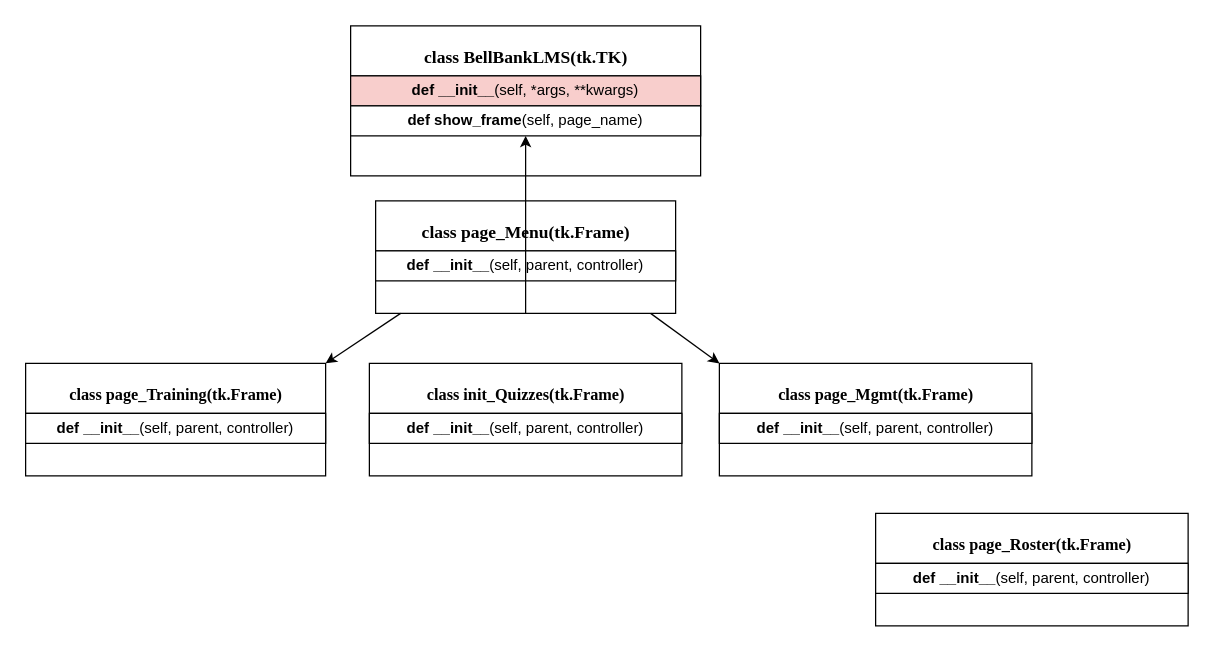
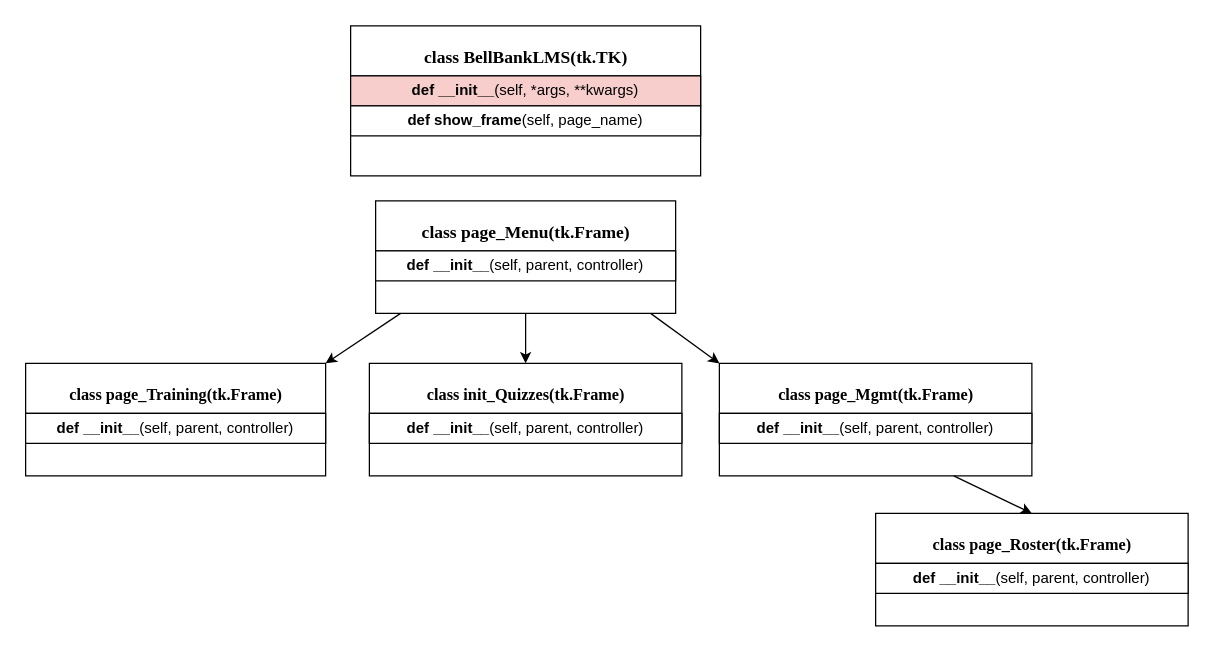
- <mxCell id="8" value="" style="endArrow=classic;html=1;exitX=0.5;exitY=1;exitDx=0;exitDy=0;" edge="1" parent="1" source="5" target="4"><mxGeometry width="50" height="50" relative="1" as="geometry"><mxPoint x="370" y="260" as="sourcePoint" /><mxPoint x="270" y="290" as="targetPoint" /></mxGeometry></mxCell>
+ <mxCell id="8" value="" style="endArrow=classic;html=1;exitX=0.5;exitY=1;exitDx=0;exitDy=0;entryX=0.5;entryY=0;entryDx=0;entryDy=0;" edge="1" parent="1" source="5" target="10"><mxGeometry width="50" height="50" relative="1" as="geometry"><mxPoint x="370" y="260" as="sourcePoint" /><mxPoint x="270" y="290" as="targetPoint" /></mxGeometry></mxCell>
+ <mxCell id="16" value="" style="endArrow=classic;html=1;entryX=0.5;entryY=0;entryDx=0;entryDy=0;exitX=0.75;exitY=1;exitDx=0;exitDy=0;" edge="1" parent="1" source="12" target="17"><mxGeometry width="50" height="50" relative="1" as="geometry"><mxPoint x="530" y="260" as="sourcePoint" /><mxPoint x="585" y="300" as="targetPoint" /></mxGeometry></mxCell>
